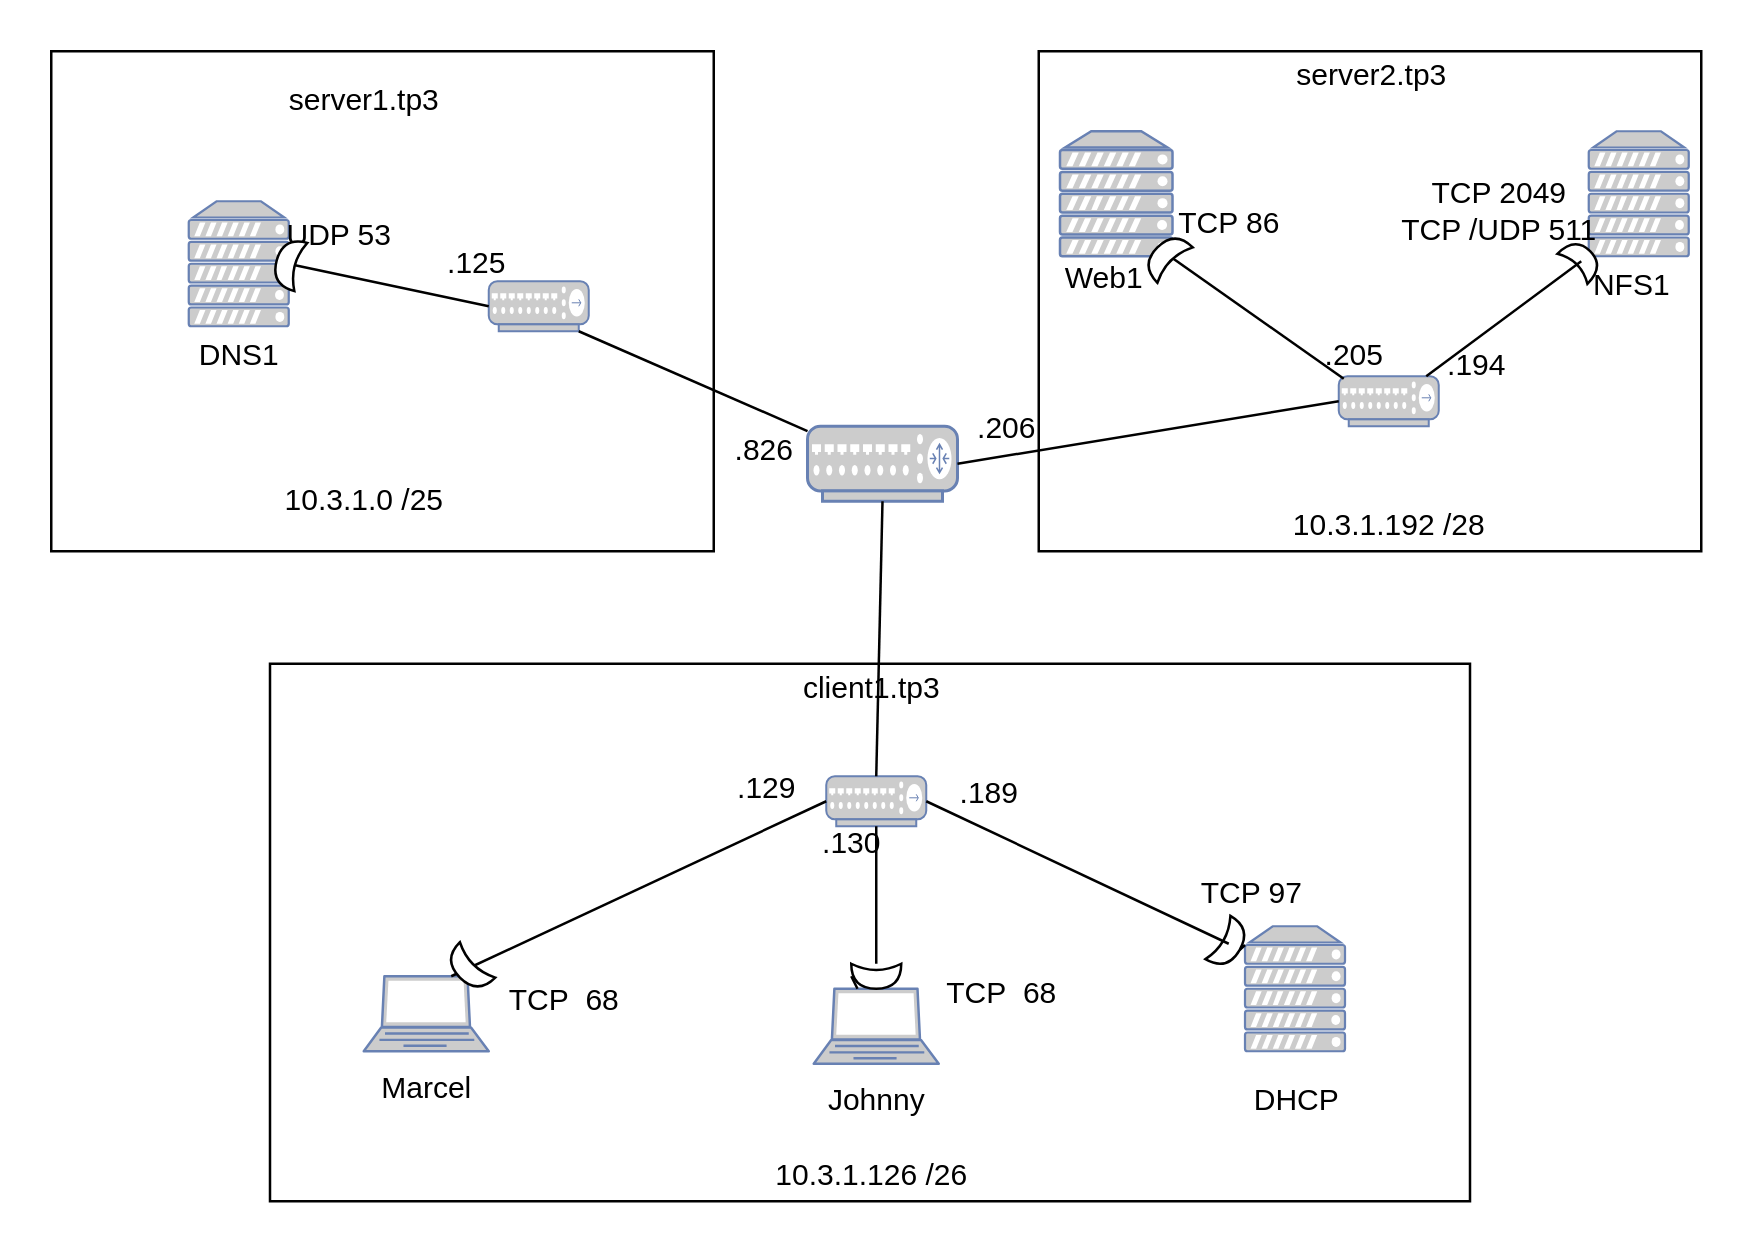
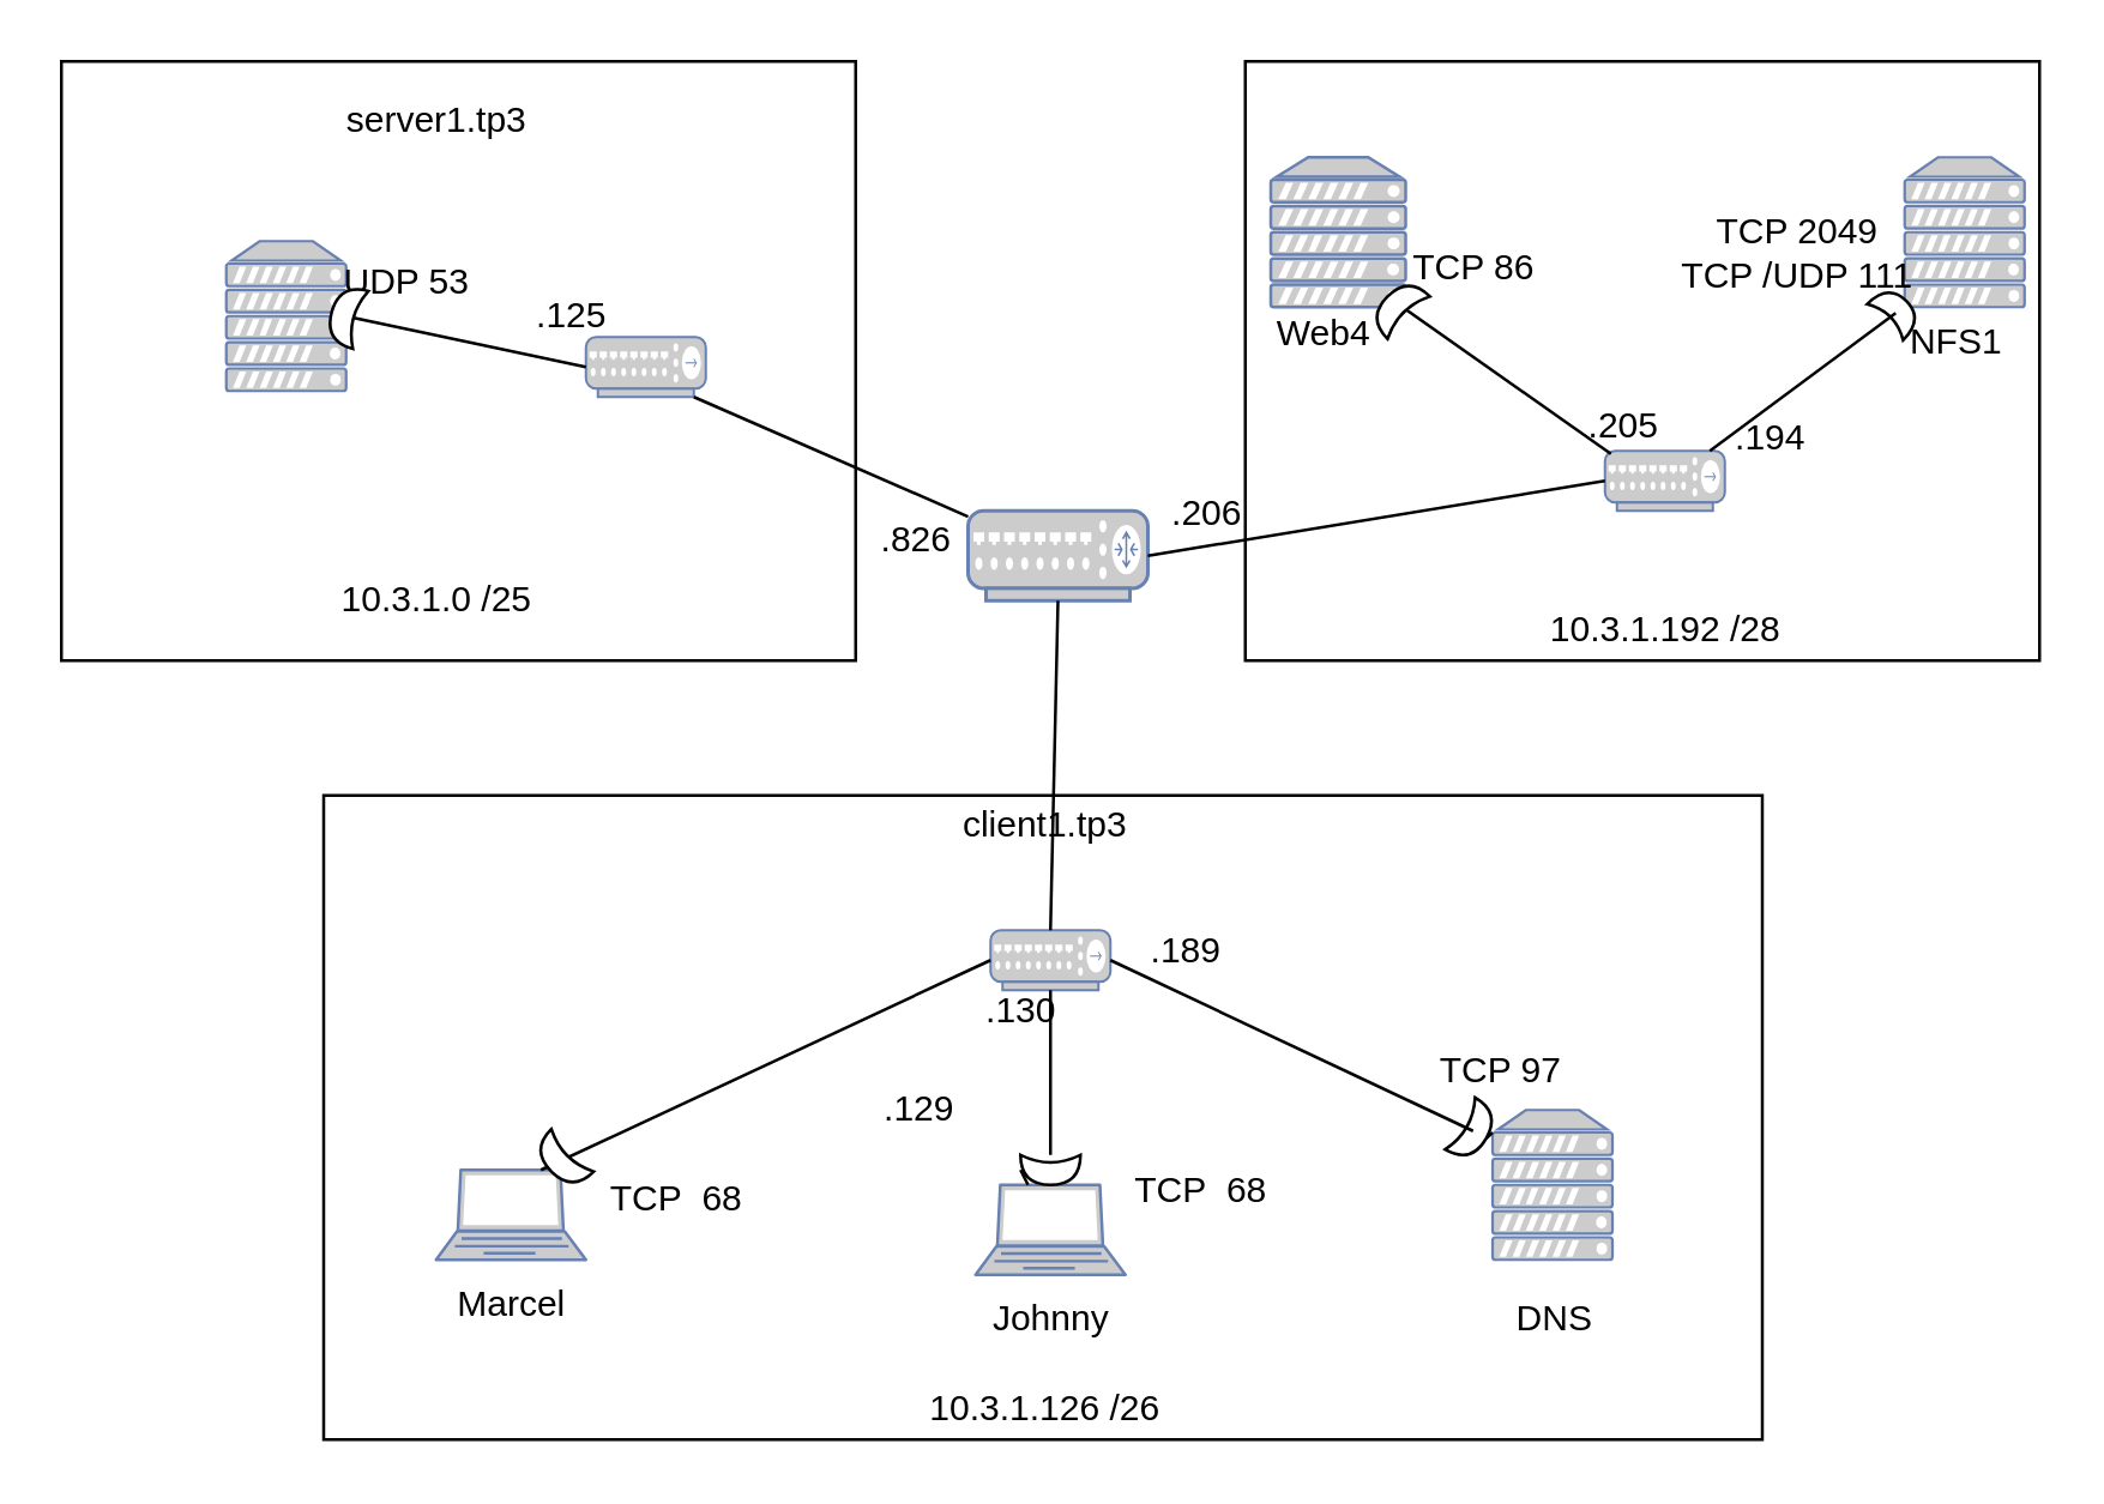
- <mxCell id="16" value="server2.tp3" style="text;html=1;align=center;verticalAlign=middle;resizable=0;points=[];autosize=1;strokeColor=none;" parent="1" vertex="1"><mxGeometry x="507.5" y="20" width="80" height="20" as="geometry" /></mxCell>
- <mxCell id="27" value="TCP 2049&lt;br&gt;TCP /UDP 511&lt;br&gt;" style="text;html=1;align=center;verticalAlign=middle;resizable=0;points=[];autosize=1;strokeColor=none;fillColor=none;" parent="1" vertex="1"><mxGeometry x="554" y="69" width="90" height="30" as="geometry" /></mxCell>
+ <mxCell id="27" value="TCP 2049&lt;br&gt;TCP /UDP 111&lt;br&gt;" style="text;html=1;align=center;verticalAlign=middle;resizable=0;points=[];autosize=1;strokeColor=none;fillColor=none;" parent="1" vertex="1"><mxGeometry x="554" y="69" width="90" height="30" as="geometry" /></mxCell>
- <mxCell id="14" value="Web1" style="text;html=1;align=center;verticalAlign=middle;resizable=0;points=[];autosize=1;strokeColor=none;" parent="1" vertex="1"><mxGeometry x="416" y="101" width="50" height="20" as="geometry" /></mxCell>
+ <mxCell id="14" value="Web4" style="text;html=1;align=center;verticalAlign=middle;resizable=0;points=[];autosize=1;strokeColor=none;" parent="1" vertex="1"><mxGeometry x="416" y="101" width="50" height="20" as="geometry" /></mxCell>
- <mxCell id="12" value="DNS1" style="text;html=1;align=center;verticalAlign=middle;resizable=0;points=[];autosize=1;strokeColor=none;" parent="1" vertex="1"><mxGeometry x="70" y="132" width="50" height="20" as="geometry" /></mxCell>
- <mxCell id="38" value=".129" style="text;html=1;align=center;verticalAlign=middle;resizable=0;points=[];autosize=1;strokeColor=none;fillColor=none;" parent="1" vertex="1"><mxGeometry x="286" y="305" width="40" height="20" as="geometry" /></mxCell>
+ <mxCell id="38" value=".129" style="text;html=1;align=center;verticalAlign=middle;resizable=0;points=[];autosize=1;strokeColor=none;fillColor=none;" parent="1" vertex="1"><mxGeometry x="286" y="360" width="40" height="20" as="geometry" /></mxCell>
- <mxCell id="11" value="DHCP" style="text;html=1;align=center;verticalAlign=middle;resizable=0;points=[];autosize=1;strokeColor=none;" parent="1" vertex="1"><mxGeometry x="492.5" y="430" width="50" height="20" as="geometry" /></mxCell>
+ <mxCell id="11" value="DNS" style="text;html=1;align=center;verticalAlign=middle;resizable=0;points=[];autosize=1;strokeColor=none;" parent="1" vertex="1"><mxGeometry x="492.5" y="430" width="50" height="20" as="geometry" /></mxCell>
